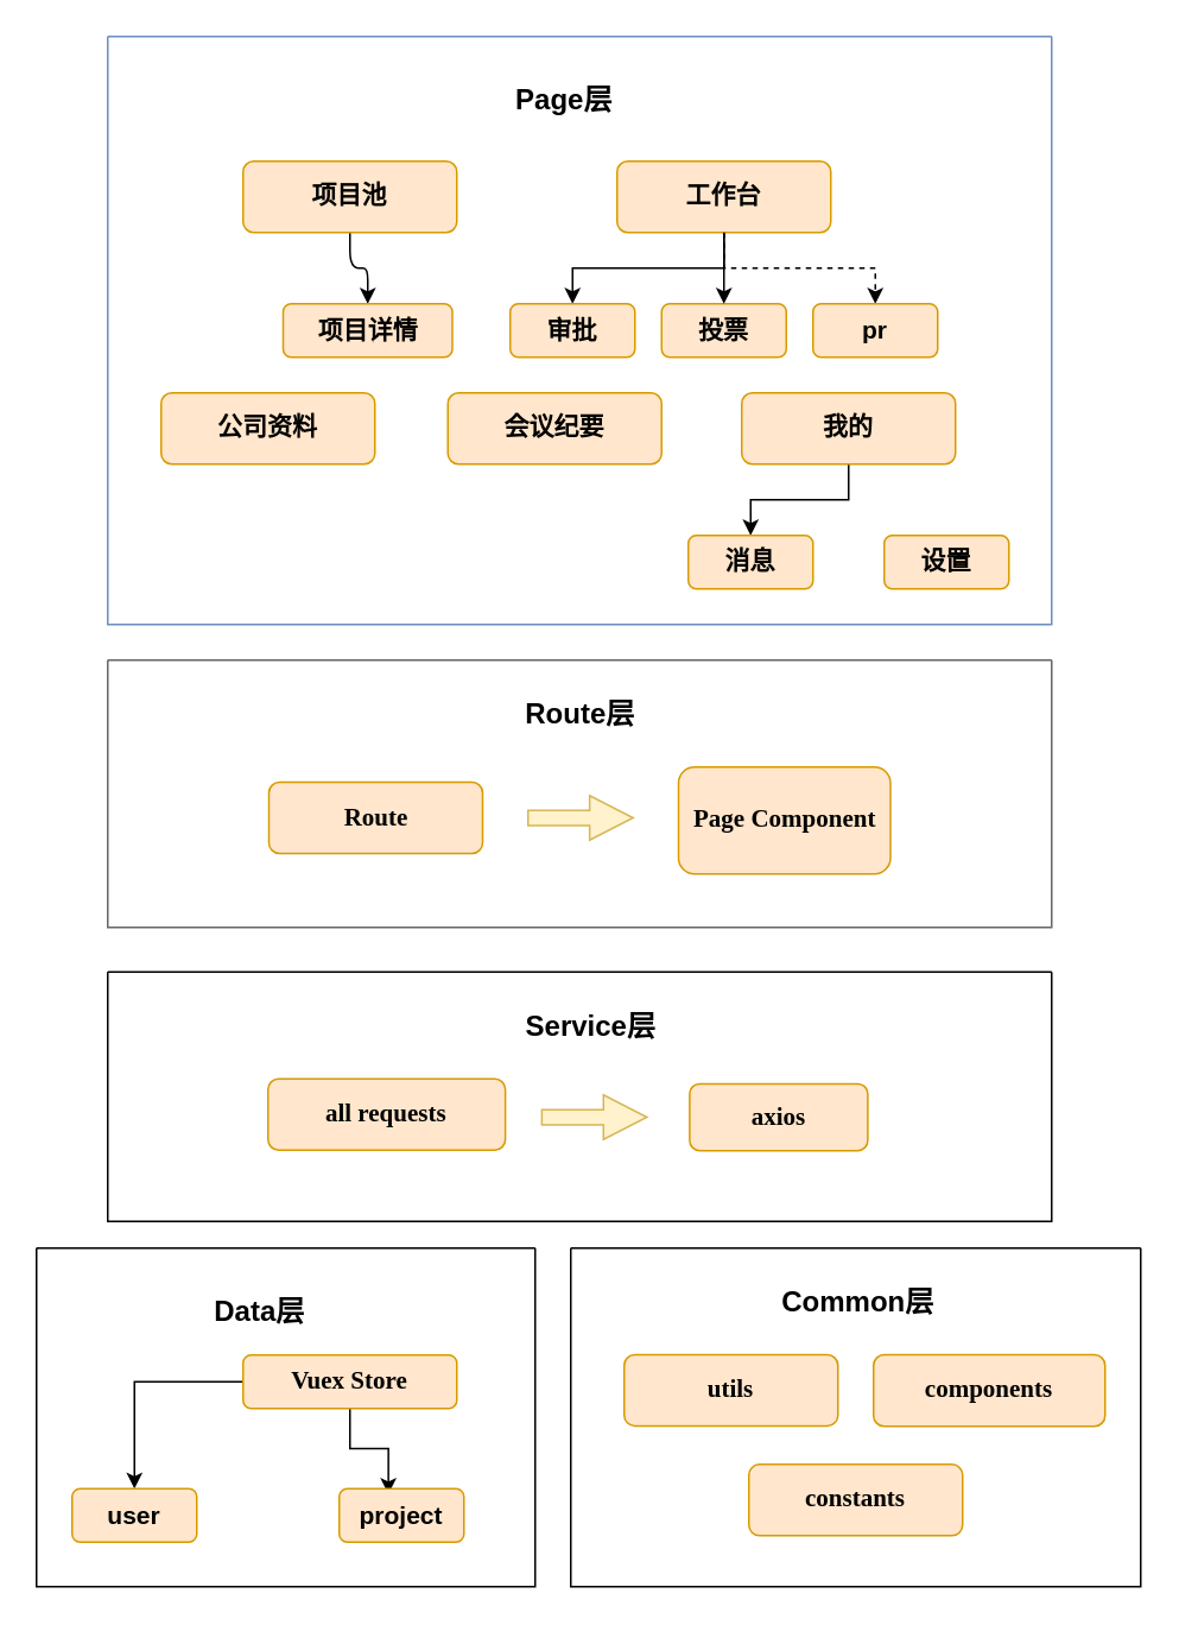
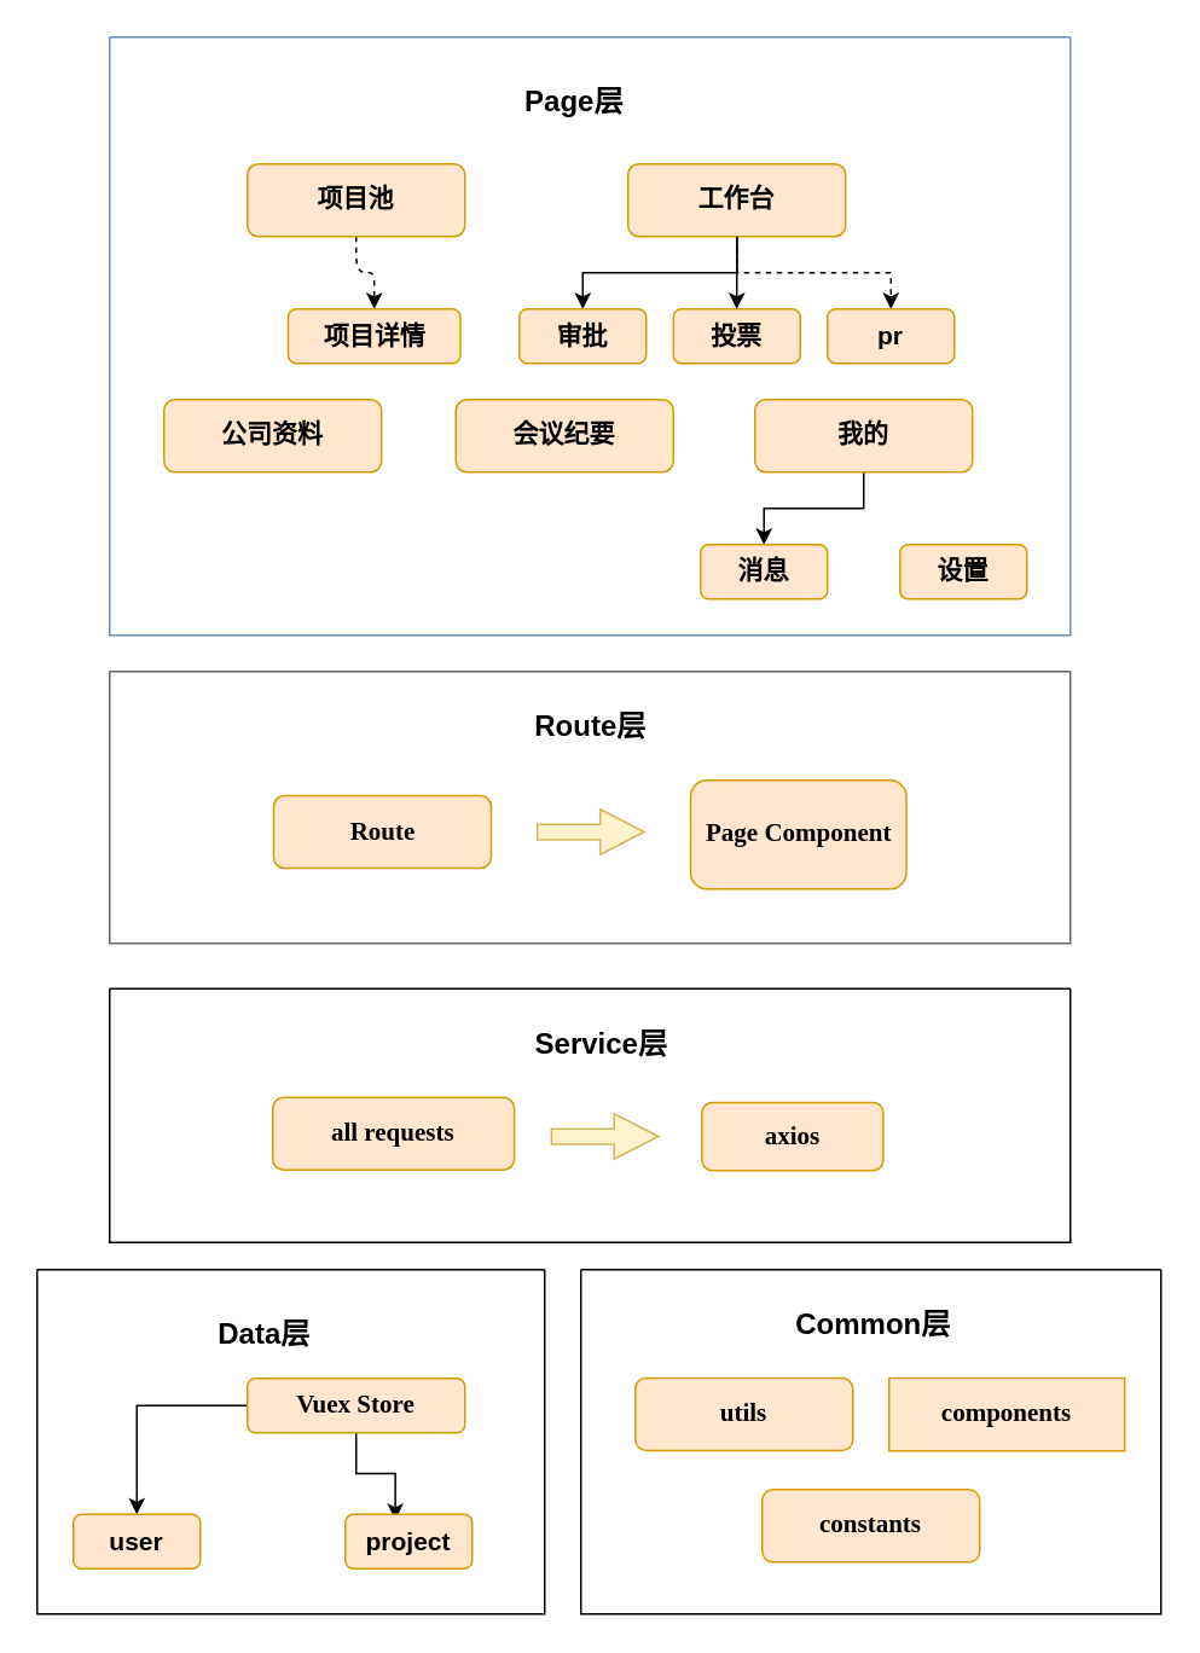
- <mxCell id="3" style="edgeStyle=orthogonalEdgeStyle;rounded=1;orthogonalLoop=1;jettySize=auto;html=1;" edge="1" parent="2" source="4" target="13"><mxGeometry relative="1" as="geometry" /></mxCell>
+ <mxCell id="3" style="edgeStyle=orthogonalEdgeStyle;rounded=1;orthogonalLoop=1;jettySize=auto;html=1;dashed=1;" edge="1" parent="2" source="4" target="13"><mxGeometry relative="1" as="geometry" /></mxCell>
- <mxCell id="40" value="components" style="rounded=1;whiteSpace=wrap;html=1;fillColor=#ffe6cc;strokeColor=#d79b00;fontStyle=1;fontSize=14;fontFamily=Verdana;" vertex="1" parent="37"><mxGeometry x="170" y="59.81" width="130" height="40.19" as="geometry" /></mxCell>
+ <mxCell id="40" value="components" style="whiteSpace=wrap;html=1;fillColor=#ffe6cc;strokeColor=#d79b00;fontStyle=1;fontSize=14;fontFamily=Verdana;rounded=0;" vertex="1" parent="37"><mxGeometry x="170" y="59.81" width="130" height="40.19" as="geometry" /></mxCell>
